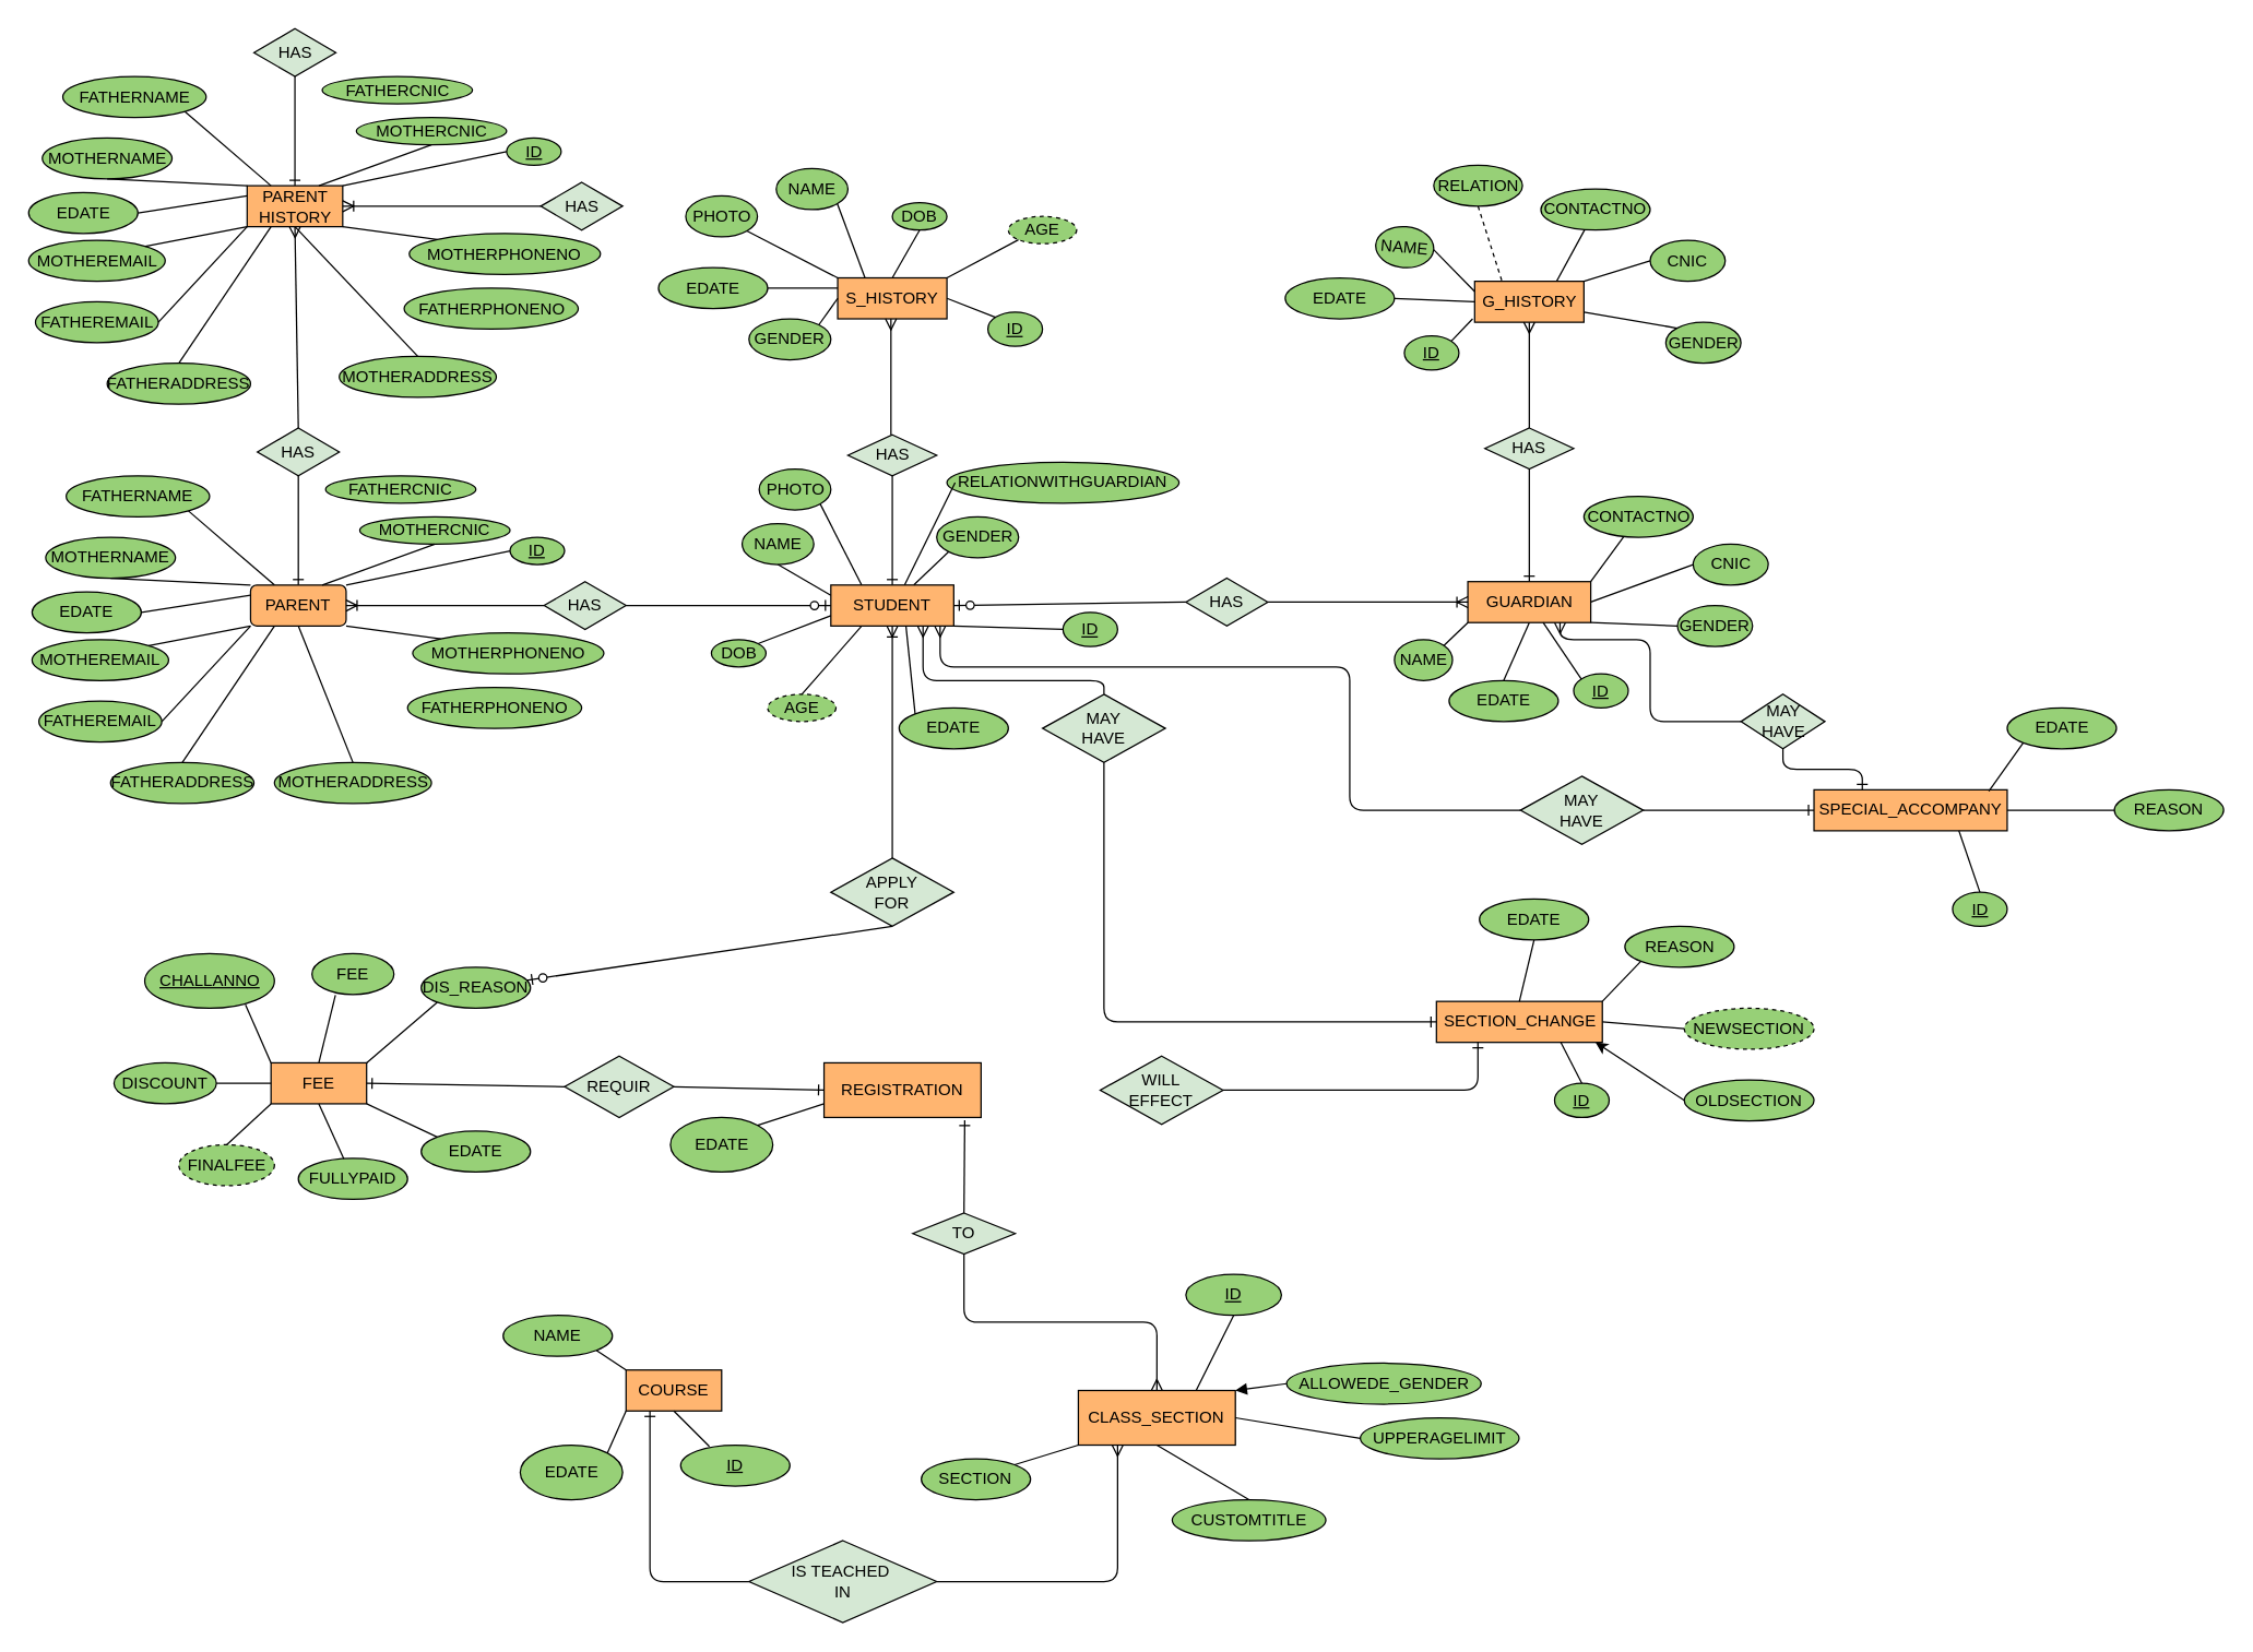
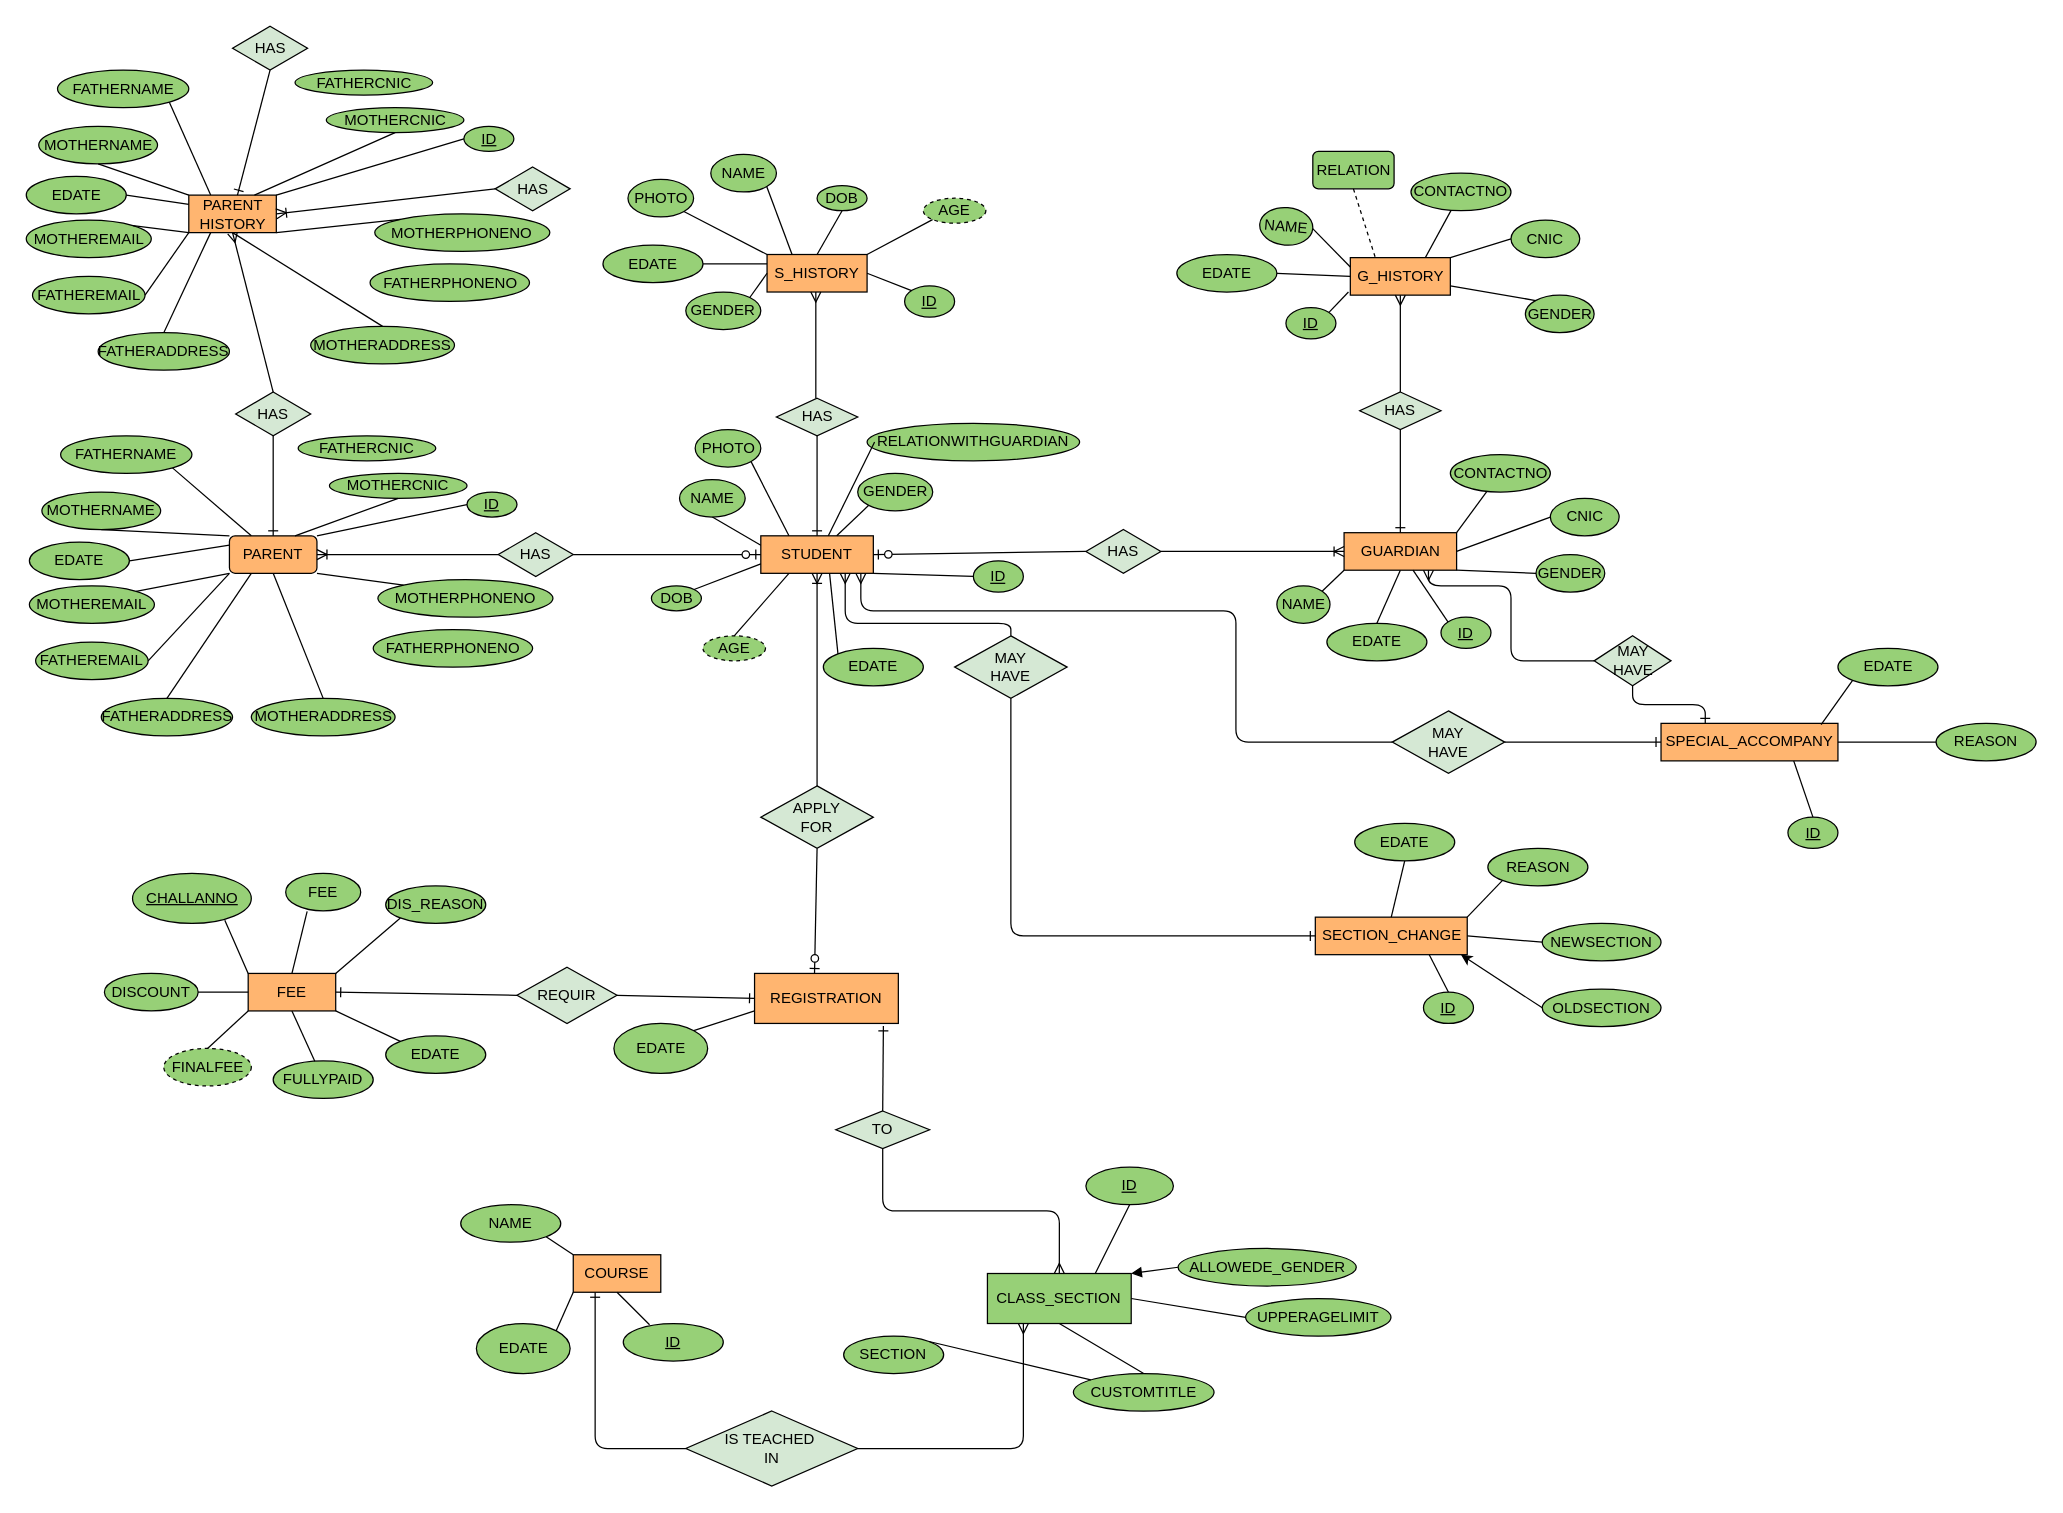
- <mxCell id="47" value="RELATION" style="ellipse;whiteSpace=wrap;html=1;align=center;fillColor=#97D077;" parent="1" vertex="1"><mxGeometry x="1049.5" y="120.5" width="65" height="30" as="geometry" /></mxCell>
+ <mxCell id="47" value="RELATION" style="whiteSpace=wrap;html=1;align=center;fillColor=#97D077;rounded=1;" parent="1" vertex="1"><mxGeometry x="1049.5" y="120.5" width="65" height="30" as="geometry" /></mxCell>
- <mxCell id="176" value="PARENT HISTORY" style="whiteSpace=wrap;html=1;align=center;fillColor=#FFB570;" parent="1" vertex="1"><mxGeometry x="180.5" y="135.5" width="70" height="30" as="geometry" /></mxCell>
+ <mxCell id="176" value="PARENT HISTORY" style="whiteSpace=wrap;html=1;align=center;fillColor=#FFB570;" parent="1" vertex="1"><mxGeometry x="150.5" y="155.5" width="70" height="30" as="geometry" /></mxCell>
- <mxCell id="79" value="" style="fontSize=12;html=1;endArrow=ERzeroToOne;endFill=1;exitX=0.5;exitY=1;exitDx=0;exitDy=0;" parent="1" source="78" target="88" edge="1"><mxGeometry width="100" height="100" relative="1" as="geometry"><mxPoint x="758" y="648" as="sourcePoint" /><mxPoint x="798" y="598" as="targetPoint" /></mxGeometry></mxCell>
+ <mxCell id="79" value="" style="fontSize=12;html=1;endArrow=ERzeroToOne;endFill=1;exitX=0.5;exitY=1;exitDx=0;exitDy=0;entryX=0.417;entryY=0;entryDx=0;entryDy=0;entryPerimeter=0;" parent="1" source="78" target="77" edge="1"><mxGeometry width="100" height="100" relative="1" as="geometry"><mxPoint x="758" y="648" as="sourcePoint" /><mxPoint x="798" y="598" as="targetPoint" /></mxGeometry></mxCell>
- <mxCell id="136" value="NEWSECTION" style="ellipse;whiteSpace=wrap;html=1;align=center;fillColor=#97D077;dashed=1;" parent="1" vertex="1"><mxGeometry x="1233" y="738" width="95" height="30" as="geometry" /></mxCell>
+ <mxCell id="136" value="NEWSECTION" style="ellipse;whiteSpace=wrap;html=1;align=center;fillColor=#97D077;" parent="1" vertex="1"><mxGeometry x="1233" y="738" width="95" height="30" as="geometry" /></mxCell>
- <mxCell id="144" value="WILL&lt;br&gt;EFFECT" style="shape=rhombus;perimeter=rhombusPerimeter;whiteSpace=wrap;html=1;align=center;fillColor=#D5E8D4;" parent="1" vertex="1"><mxGeometry x="805.25" y="773" width="90" height="50" as="geometry" /></mxCell>
- <mxCell id="145" value="" style="fontSize=12;html=1;endArrow=ERone;endFill=1;entryX=0.25;entryY=1;entryDx=0;entryDy=0;exitX=1;exitY=0.5;exitDx=0;exitDy=0;edgeStyle=orthogonalEdgeStyle;" parent="1" source="144" target="131" edge="1"><mxGeometry width="100" height="100" relative="1" as="geometry"><mxPoint x="901.5" y="798" as="sourcePoint" /><mxPoint x="651.5" y="808" as="targetPoint" /></mxGeometry></mxCell>
- <mxCell id="97" value="CLASS_SECTION" style="whiteSpace=wrap;html=1;align=center;fillColor=#FFB570;" parent="1" vertex="1"><mxGeometry x="789.25" y="1018" width="115" height="40" as="geometry" /></mxCell>
+ <mxCell id="97" value="CLASS_SECTION" style="whiteSpace=wrap;html=1;align=center;fillColor=#97d077;" parent="1" vertex="1"><mxGeometry x="789.25" y="1018" width="115" height="40" as="geometry" /></mxCell>
- <mxCell id="101" value="" style="endArrow=none;html=1;rounded=0;exitX=1;exitY=0;exitDx=0;exitDy=0;entryX=0;entryY=1;entryDx=0;entryDy=0;" parent="1" source="98" target="97" edge="1"><mxGeometry relative="1" as="geometry"><mxPoint x="758" y="1023" as="sourcePoint" /><mxPoint x="799.25" y="1038" as="targetPoint" /></mxGeometry></mxCell>
+ <mxCell id="101" value="" style="endArrow=none;html=1;rounded=0;exitX=1;exitY=0;exitDx=0;exitDy=0;" parent="1" source="98" target="99" edge="1"><mxGeometry relative="1" as="geometry"><mxPoint x="758" y="1023" as="sourcePoint" /><mxPoint x="799.25" y="1038" as="targetPoint" /></mxGeometry></mxCell>
